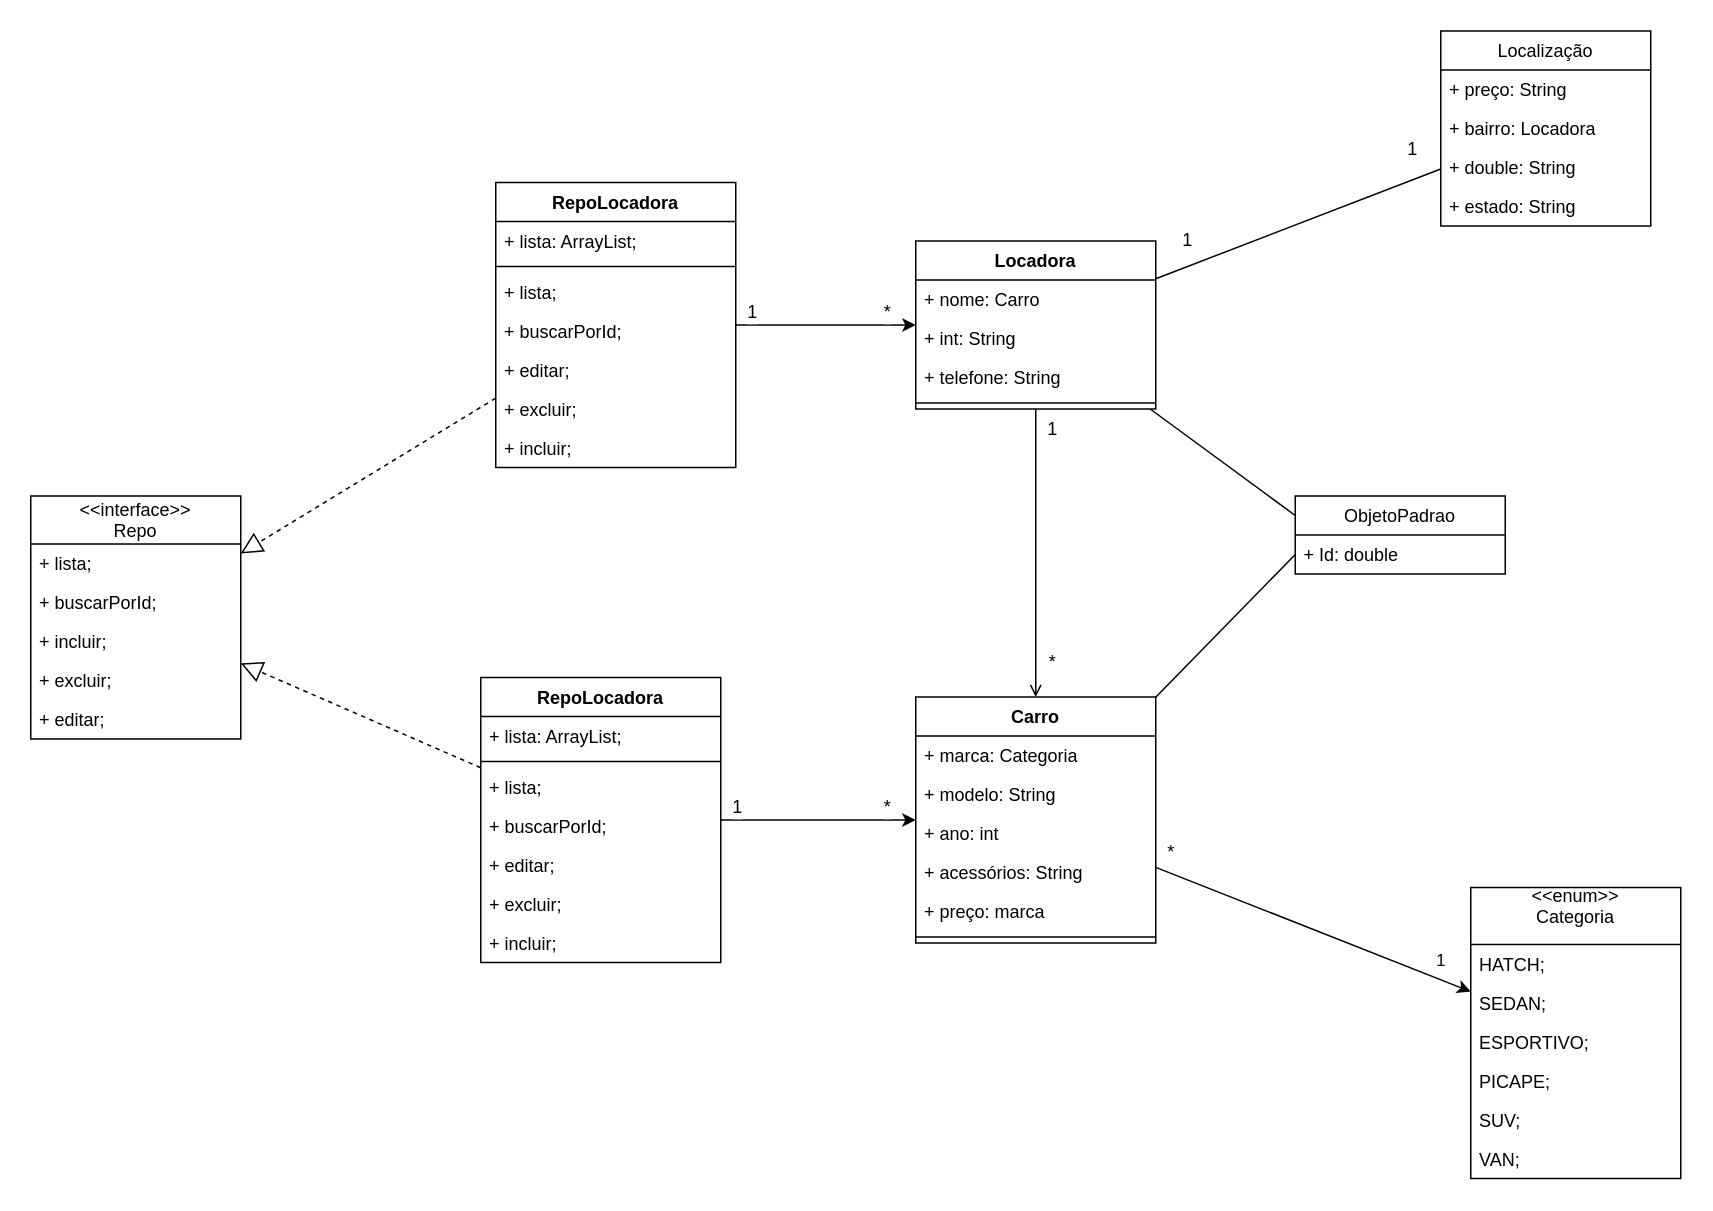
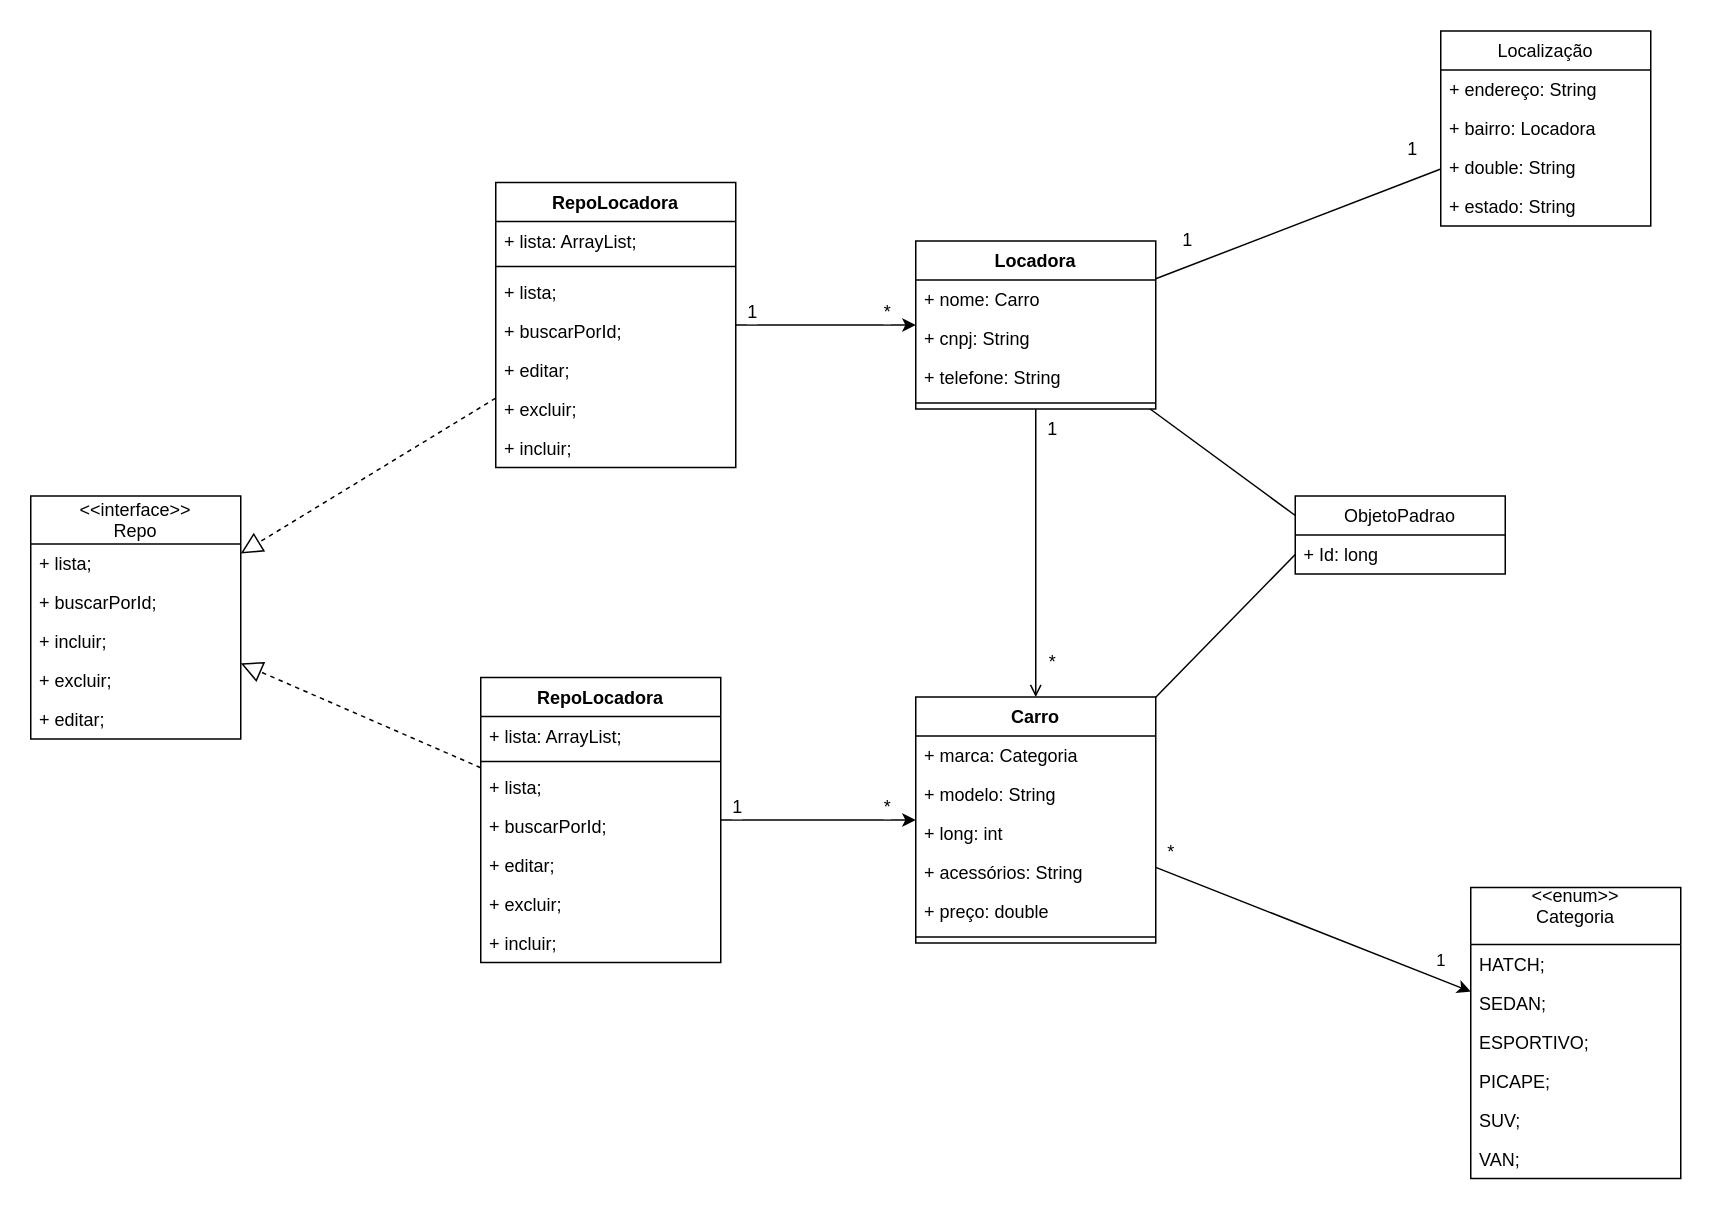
- <mxCell id="21" value="+ preço: String" style="text;strokeColor=none;fillColor=none;align=left;verticalAlign=top;spacingLeft=4;spacingRight=4;overflow=hidden;rotatable=0;points=[[0,0.5],[1,0.5]];portConstraint=eastwest;" vertex="1" parent="20"><mxGeometry y="26" width="140" height="26" as="geometry" /></mxCell>
+ <mxCell id="21" value="+ endereço: String" style="text;strokeColor=none;fillColor=none;align=left;verticalAlign=top;spacingLeft=4;spacingRight=4;overflow=hidden;rotatable=0;points=[[0,0.5],[1,0.5]];portConstraint=eastwest;" vertex="1" parent="20"><mxGeometry y="26" width="140" height="26" as="geometry" /></mxCell>
- <mxCell id="10" value="+ int: String" style="text;strokeColor=none;fillColor=none;align=left;verticalAlign=top;spacingLeft=4;spacingRight=4;overflow=hidden;rotatable=0;points=[[0,0.5],[1,0.5]];portConstraint=eastwest;" vertex="1" parent="8"><mxGeometry y="52" width="160" height="26" as="geometry" /></mxCell>
+ <mxCell id="10" value="+ cnpj: String" style="text;strokeColor=none;fillColor=none;align=left;verticalAlign=top;spacingLeft=4;spacingRight=4;overflow=hidden;rotatable=0;points=[[0,0.5],[1,0.5]];portConstraint=eastwest;" vertex="1" parent="8"><mxGeometry y="52" width="160" height="26" as="geometry" /></mxCell>
- <mxCell id="41" value="+ Id: double" style="text;strokeColor=none;fillColor=none;align=left;verticalAlign=top;spacingLeft=4;spacingRight=4;overflow=hidden;rotatable=0;points=[[0,0.5],[1,0.5]];portConstraint=eastwest;" vertex="1" parent="40"><mxGeometry y="26" width="140" height="26" as="geometry" /></mxCell>
+ <mxCell id="41" value="+ Id: long" style="text;strokeColor=none;fillColor=none;align=left;verticalAlign=top;spacingLeft=4;spacingRight=4;overflow=hidden;rotatable=0;points=[[0,0.5],[1,0.5]];portConstraint=eastwest;" vertex="1" parent="40"><mxGeometry y="26" width="140" height="26" as="geometry" /></mxCell>
- <mxCell id="16" value="+ ano: int" style="text;strokeColor=none;fillColor=none;align=left;verticalAlign=top;spacingLeft=4;spacingRight=4;overflow=hidden;rotatable=0;points=[[0,0.5],[1,0.5]];portConstraint=eastwest;" vertex="1" parent="13"><mxGeometry y="78" width="160" height="26" as="geometry" /></mxCell>
+ <mxCell id="16" value="+ long: int" style="text;strokeColor=none;fillColor=none;align=left;verticalAlign=top;spacingLeft=4;spacingRight=4;overflow=hidden;rotatable=0;points=[[0,0.5],[1,0.5]];portConstraint=eastwest;" vertex="1" parent="13"><mxGeometry y="78" width="160" height="26" as="geometry" /></mxCell>
- <mxCell id="18" value="+ preço: marca" style="text;strokeColor=none;fillColor=none;align=left;verticalAlign=top;spacingLeft=4;spacingRight=4;overflow=hidden;rotatable=0;points=[[0,0.5],[1,0.5]];portConstraint=eastwest;" vertex="1" parent="13"><mxGeometry y="130" width="160" height="26" as="geometry" /></mxCell>
+ <mxCell id="18" value="+ preço: double" style="text;strokeColor=none;fillColor=none;align=left;verticalAlign=top;spacingLeft=4;spacingRight=4;overflow=hidden;rotatable=0;points=[[0,0.5],[1,0.5]];portConstraint=eastwest;" vertex="1" parent="13"><mxGeometry y="130" width="160" height="26" as="geometry" /></mxCell>
